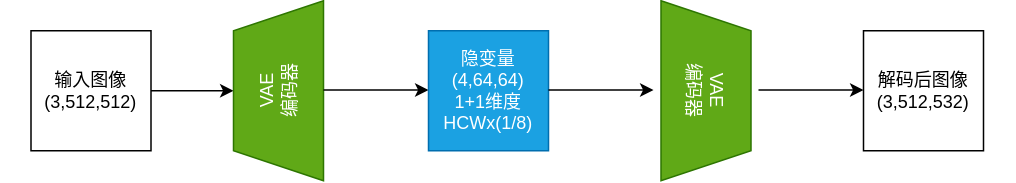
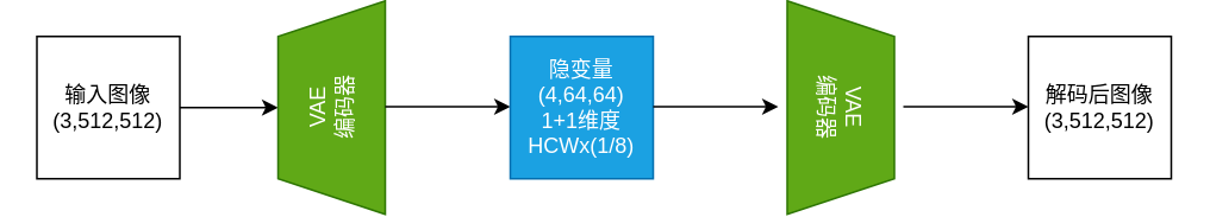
- <mxCell id="10" value="解码后图像&lt;br&gt;(3,512,532)" style="whiteSpace=wrap;html=1;aspect=fixed;" vertex="1" parent="1"><mxGeometry x="575" y="20" width="80" height="80" as="geometry" /></mxCell>
+ <mxCell id="10" value="解码后图像&lt;br&gt;(3,512,512)" style="whiteSpace=wrap;html=1;aspect=fixed;" vertex="1" parent="1"><mxGeometry x="575" y="20" width="80" height="80" as="geometry" /></mxCell>
